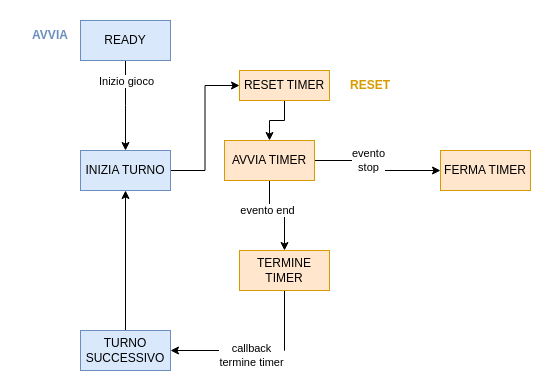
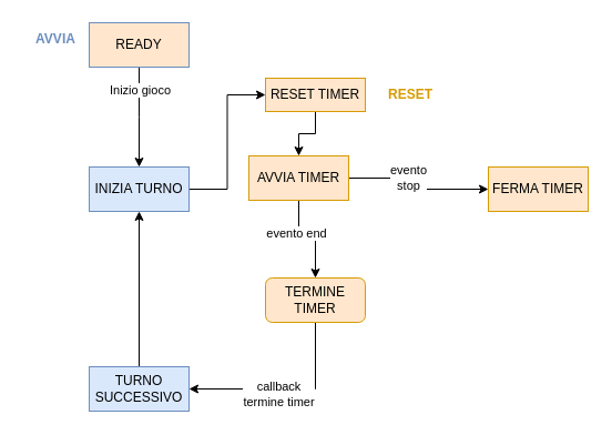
- <mxCell id="4" value="READY" style="rounded=0;whiteSpace=wrap;html=1;fillColor=#dae8fc;strokeColor=#6c8ebf;" vertex="1" parent="1"><mxGeometry x="80" y="20" width="90" height="40" as="geometry" /></mxCell>
+ <mxCell id="4" value="READY" style="rounded=0;whiteSpace=wrap;html=1;fillColor=#ffe6cc;strokeColor=#6c8ebf;" vertex="1" parent="1"><mxGeometry x="80" y="20" width="90" height="40" as="geometry" /></mxCell>
- <mxCell id="16" value="TERMINE TIMER" style="rounded=0;whiteSpace=wrap;html=1;fillColor=#ffe6cc;strokeColor=#d79b00;" vertex="1" parent="1"><mxGeometry x="239" y="250" width="90" height="40" as="geometry" /></mxCell>
+ <mxCell id="16" value="TERMINE TIMER" style="whiteSpace=wrap;html=1;fillColor=#ffe6cc;strokeColor=#d79b00;rounded=1;" vertex="1" parent="1"><mxGeometry x="239" y="250" width="90" height="40" as="geometry" /></mxCell>
